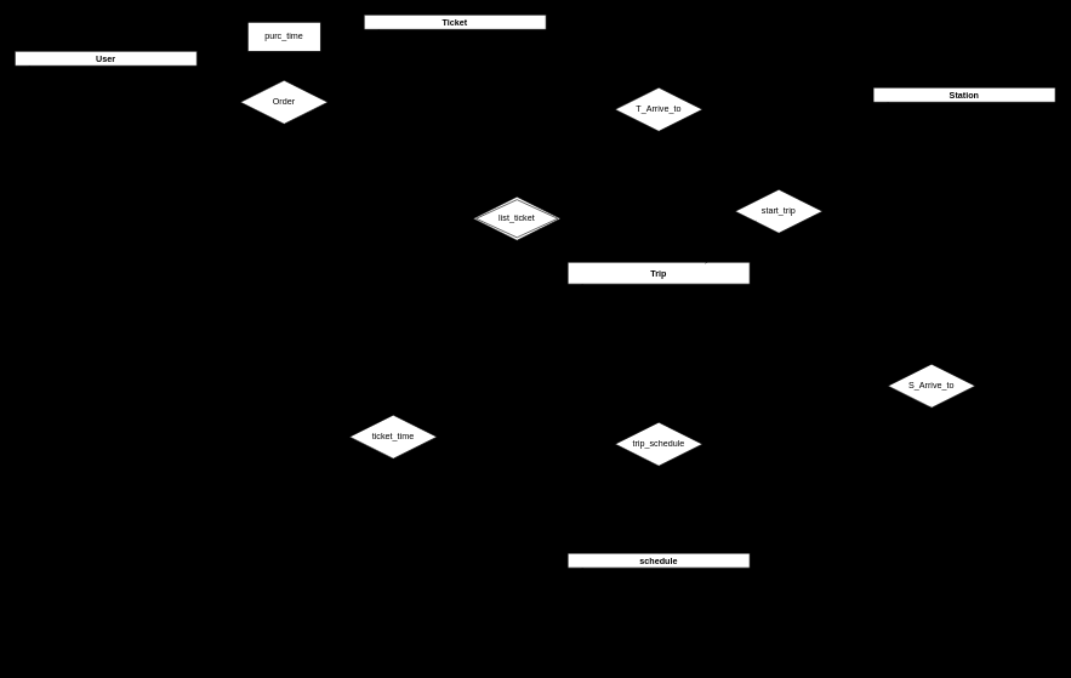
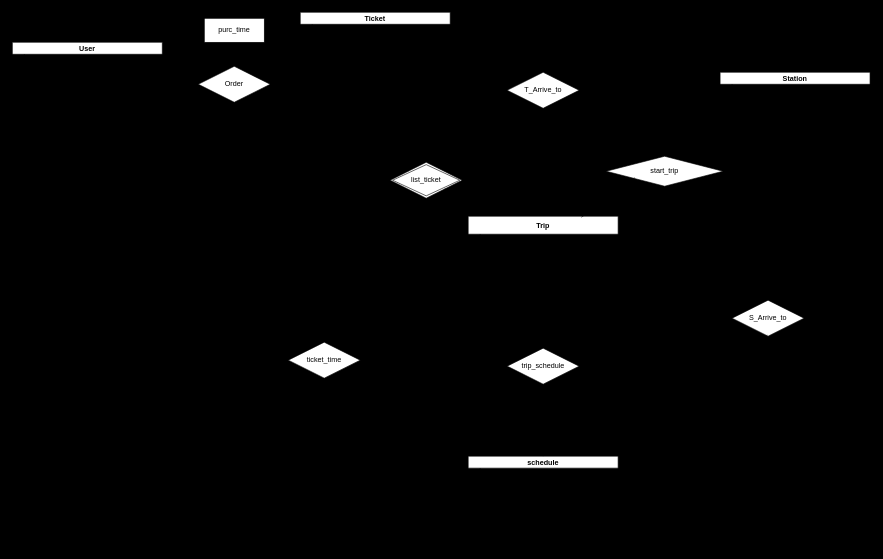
- <mxCell id="37" value="start_trip" style="shape=rhombus;perimeter=rhombusPerimeter;whiteSpace=wrap;html=1;align=center;" parent="1" vertex="1"><mxGeometry x="1010" y="260" width="120" height="60" as="geometry" /></mxCell>
+ <mxCell id="37" value="start_trip" style="shape=rhombus;perimeter=rhombusPerimeter;whiteSpace=wrap;html=1;align=center;" parent="1" vertex="1"><mxGeometry x="1010" y="260" width="195" height="50" as="geometry" /></mxCell>
